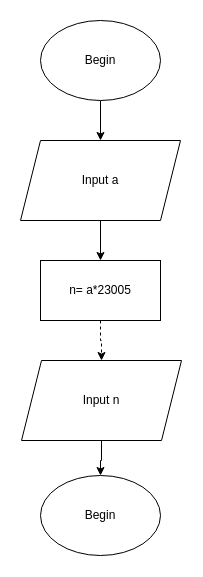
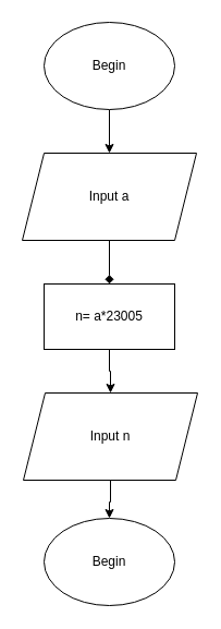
- <mxCell id="4" value="" style="edgeStyle=orthogonalEdgeStyle;rounded=0;orthogonalLoop=1;jettySize=auto;html=1;" parent="1" source="5" target="7" edge="1"><mxGeometry relative="1" as="geometry" /></mxCell>
+ <mxCell id="4" value="" style="edgeStyle=orthogonalEdgeStyle;rounded=0;orthogonalLoop=1;jettySize=auto;html=1;endArrow=diamond;" parent="1" source="5" target="7" edge="1"><mxGeometry relative="1" as="geometry" /></mxCell>
- <mxCell id="6" value="" style="edgeStyle=orthogonalEdgeStyle;rounded=0;orthogonalLoop=1;jettySize=auto;html=1;dashed=1;" parent="1" source="7" target="9" edge="1"><mxGeometry relative="1" as="geometry" /></mxCell>
+ <mxCell id="6" value="" style="edgeStyle=orthogonalEdgeStyle;rounded=0;orthogonalLoop=1;jettySize=auto;html=1;" parent="1" source="7" target="9" edge="1"><mxGeometry relative="1" as="geometry" /></mxCell>
